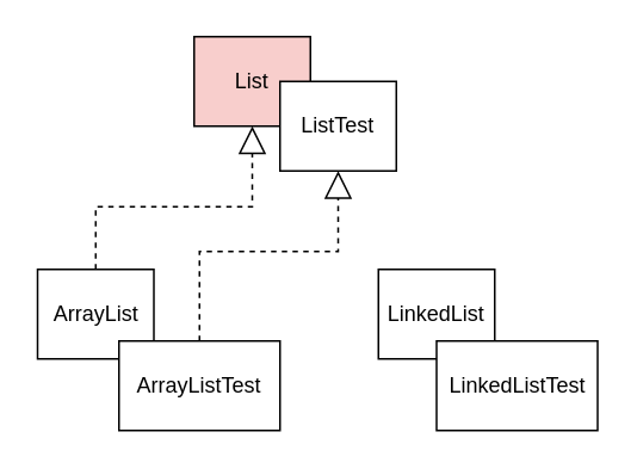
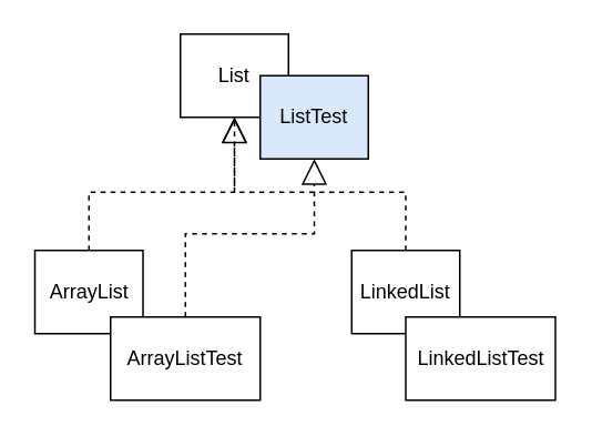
- <mxCell id="2" value="List" style="rounded=0;whiteSpace=wrap;html=1;fillColor=#f8cecc;" vertex="1" parent="1"><mxGeometry x="108" y="20" width="65" height="50" as="geometry" /></mxCell>
+ <mxCell id="2" value="List" style="rounded=0;whiteSpace=wrap;html=1;" vertex="1" parent="1"><mxGeometry x="108" y="20" width="65" height="50" as="geometry" /></mxCell>
- <mxCell id="10" value="ListTest" style="rounded=0;whiteSpace=wrap;html=1;" vertex="1" parent="1"><mxGeometry x="156" y="45" width="65" height="50" as="geometry" /></mxCell>
+ <mxCell id="10" value="ListTest" style="rounded=0;whiteSpace=wrap;html=1;fillColor=#dae8fc;" vertex="1" parent="1"><mxGeometry x="156" y="45" width="65" height="50" as="geometry" /></mxCell>
- <mxCell id="5" style="edgeStyle=orthogonalEdgeStyle;rounded=0;orthogonalLoop=1;jettySize=auto;html=1;exitX=0.5;exitY=0;exitDx=0;exitDy=0;entryX=0.5;entryY=1;entryDx=0;entryDy=0;endArrow=block;endFill=0;dashed=1;startSize=6;endSize=13;" edge="1" parent="1" source="6" target="2"><mxGeometry relative="1" as="geometry" /></mxCell>
+ <mxCell id="5" style="edgeStyle=orthogonalEdgeStyle;rounded=0;orthogonalLoop=1;jettySize=auto;html=1;exitX=0.5;exitY=0;exitDx=0;exitDy=0;entryX=0.5;entryY=1;entryDx=0;entryDy=0;endArrow=open;endFill=0;dashed=1;startSize=6;endSize=13;" edge="1" parent="1" source="6" target="2"><mxGeometry relative="1" as="geometry" /></mxCell>
+ <mxCell id="3" style="edgeStyle=orthogonalEdgeStyle;rounded=0;orthogonalLoop=1;jettySize=auto;html=1;exitX=0.5;exitY=0;exitDx=0;exitDy=0;entryX=0.5;entryY=1;entryDx=0;entryDy=0;dashed=1;startSize=6;endArrow=block;endFill=0;endSize=13;" edge="1" parent="1" source="4" target="2"><mxGeometry relative="1" as="geometry" /></mxCell>
